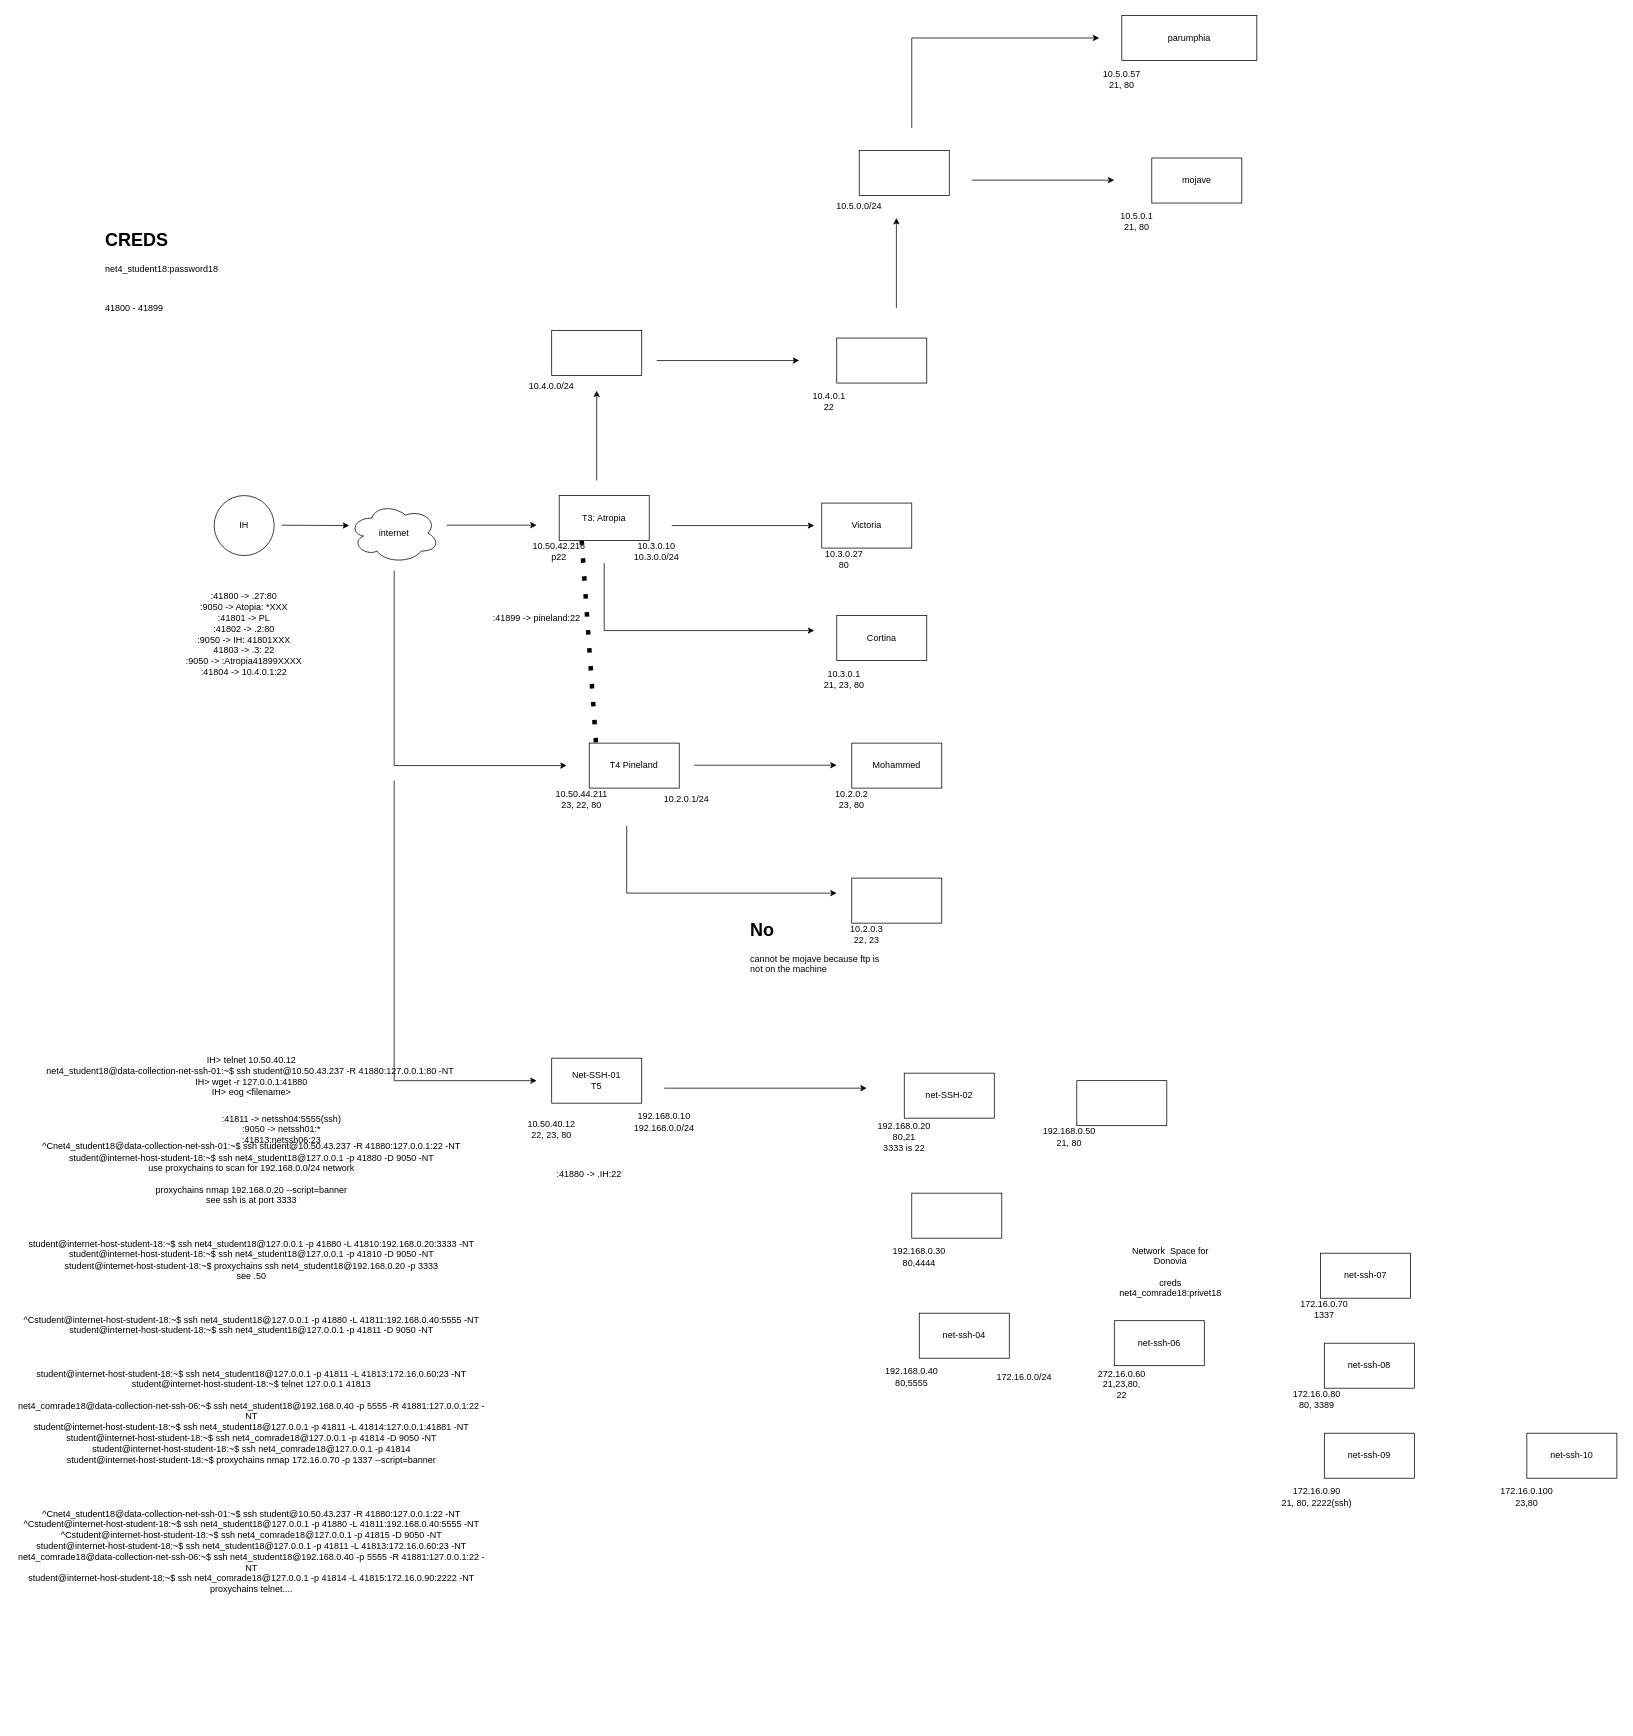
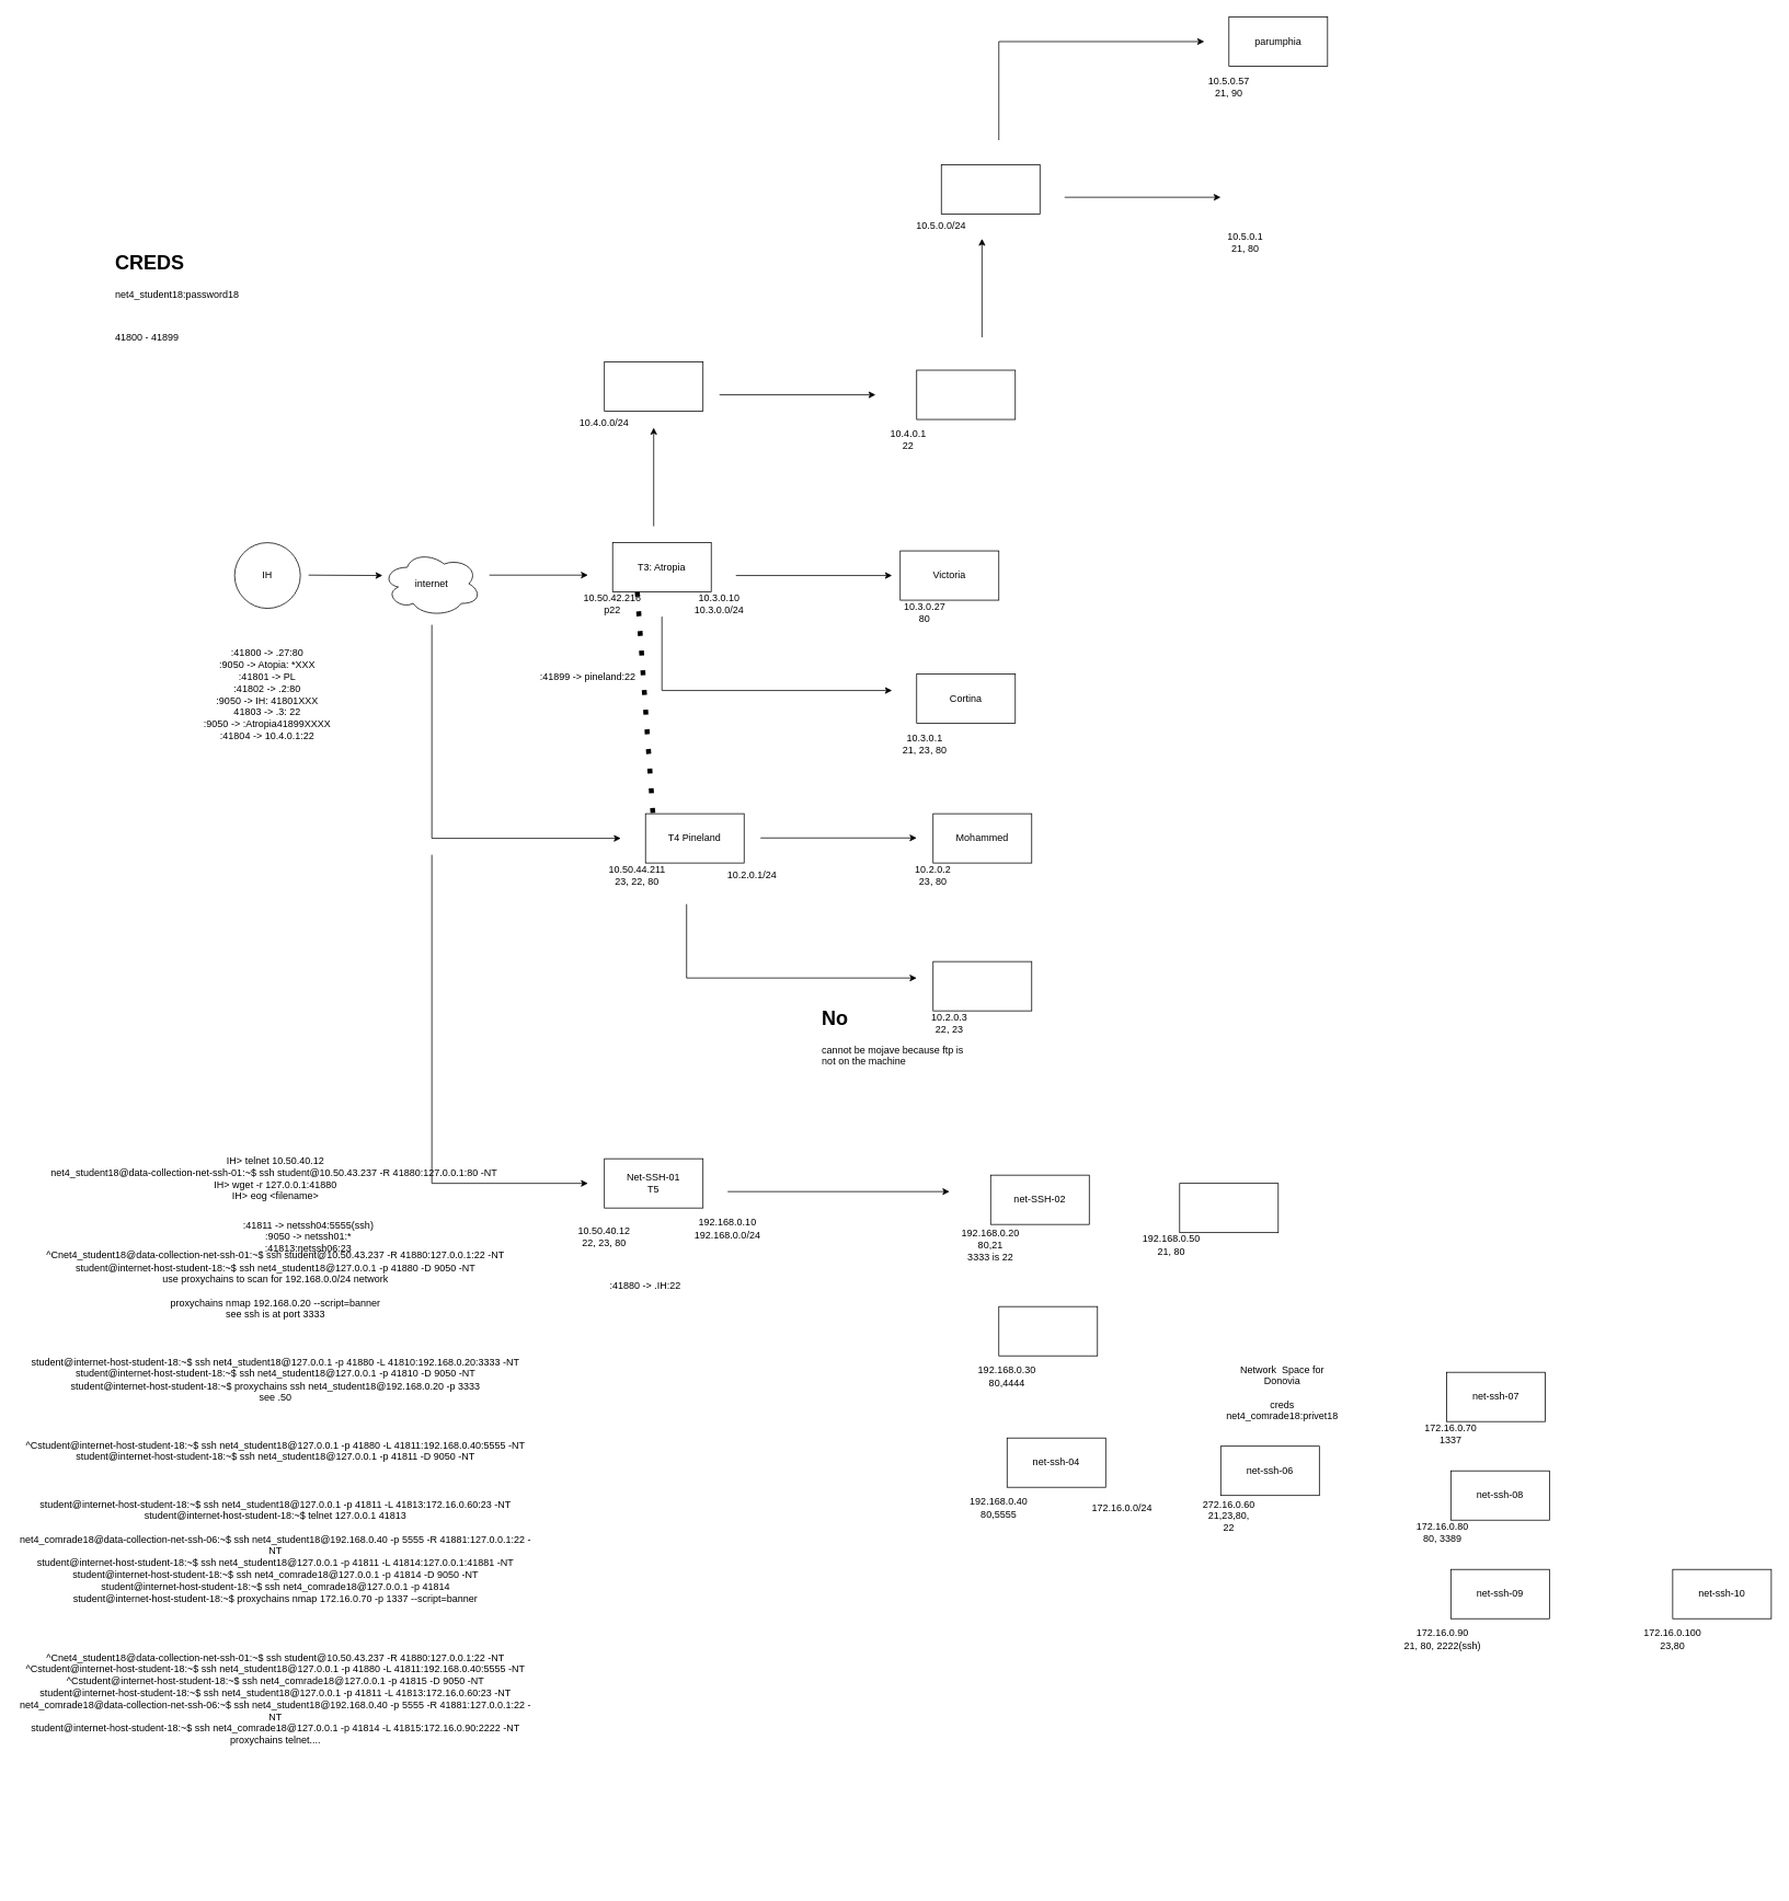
- <mxCell id="43" value="parumphia" style="rounded=0;whiteSpace=wrap;html=1;" parent="1" vertex="1"><mxGeometry x="1495" y="20" width="180" height="60" as="geometry" /></mxCell>
+ <mxCell id="43" value="parumphia" style="rounded=0;whiteSpace=wrap;html=1;" parent="1" vertex="1"><mxGeometry x="1495" y="20" width="120" height="60" as="geometry" /></mxCell>
- <mxCell id="44" value="10.5.0.57&lt;br&gt;21, 80" style="text;html=1;strokeColor=none;fillColor=none;align=center;verticalAlign=middle;whiteSpace=wrap;rounded=0;" parent="1" vertex="1"><mxGeometry x="1465" y="90" width="60" height="30" as="geometry" /></mxCell>
+ <mxCell id="44" value="10.5.0.57&lt;br&gt;21, 90" style="text;html=1;strokeColor=none;fillColor=none;align=center;verticalAlign=middle;whiteSpace=wrap;rounded=0;" parent="1" vertex="1"><mxGeometry x="1465" y="90" width="60" height="30" as="geometry" /></mxCell>
- <mxCell id="38" value="mojave" style="rounded=0;whiteSpace=wrap;html=1;" parent="1" vertex="1"><mxGeometry x="1535" y="210" width="120" height="60" as="geometry" /></mxCell>
